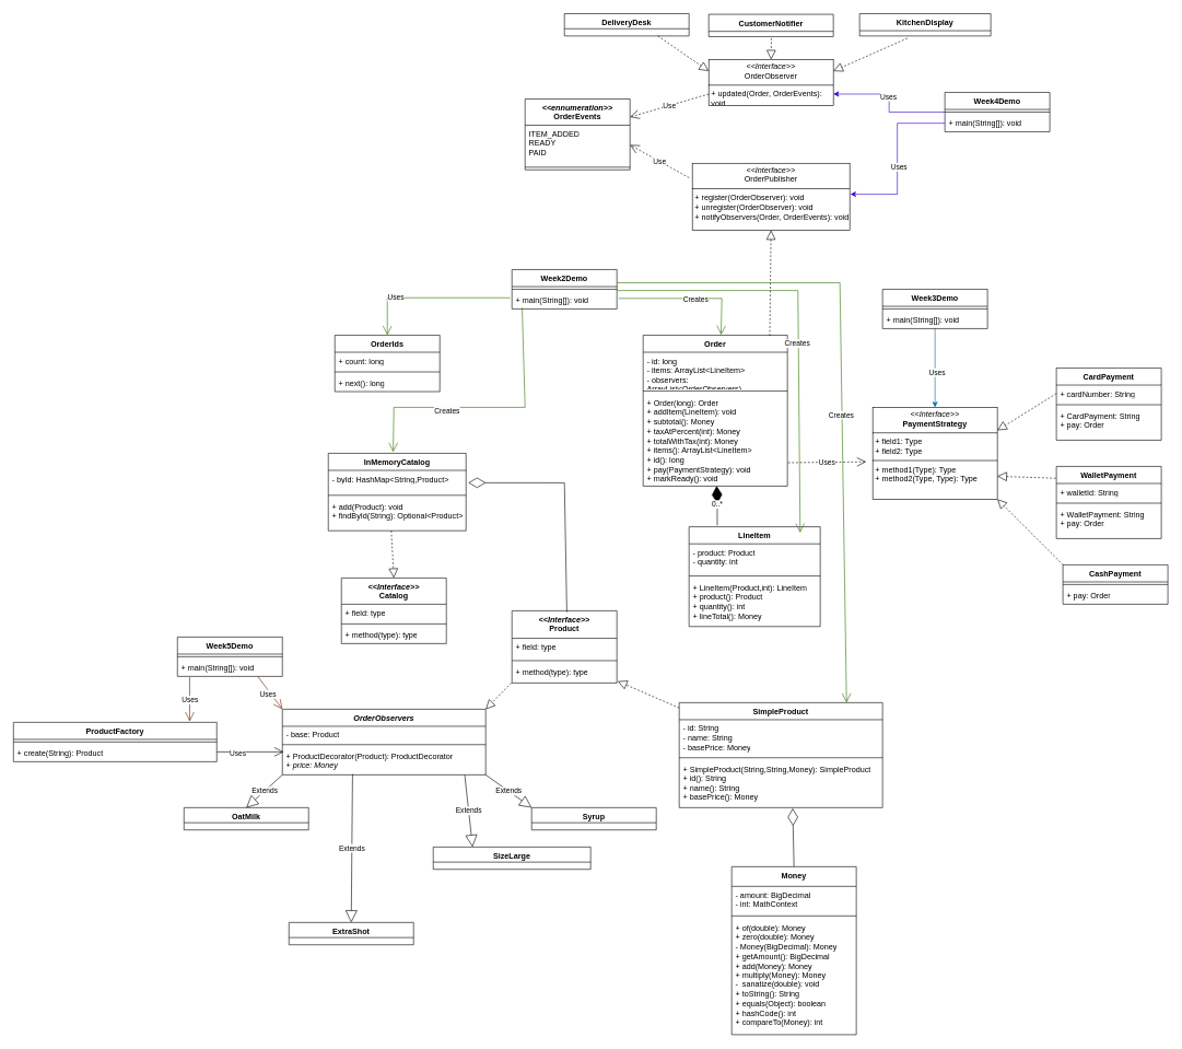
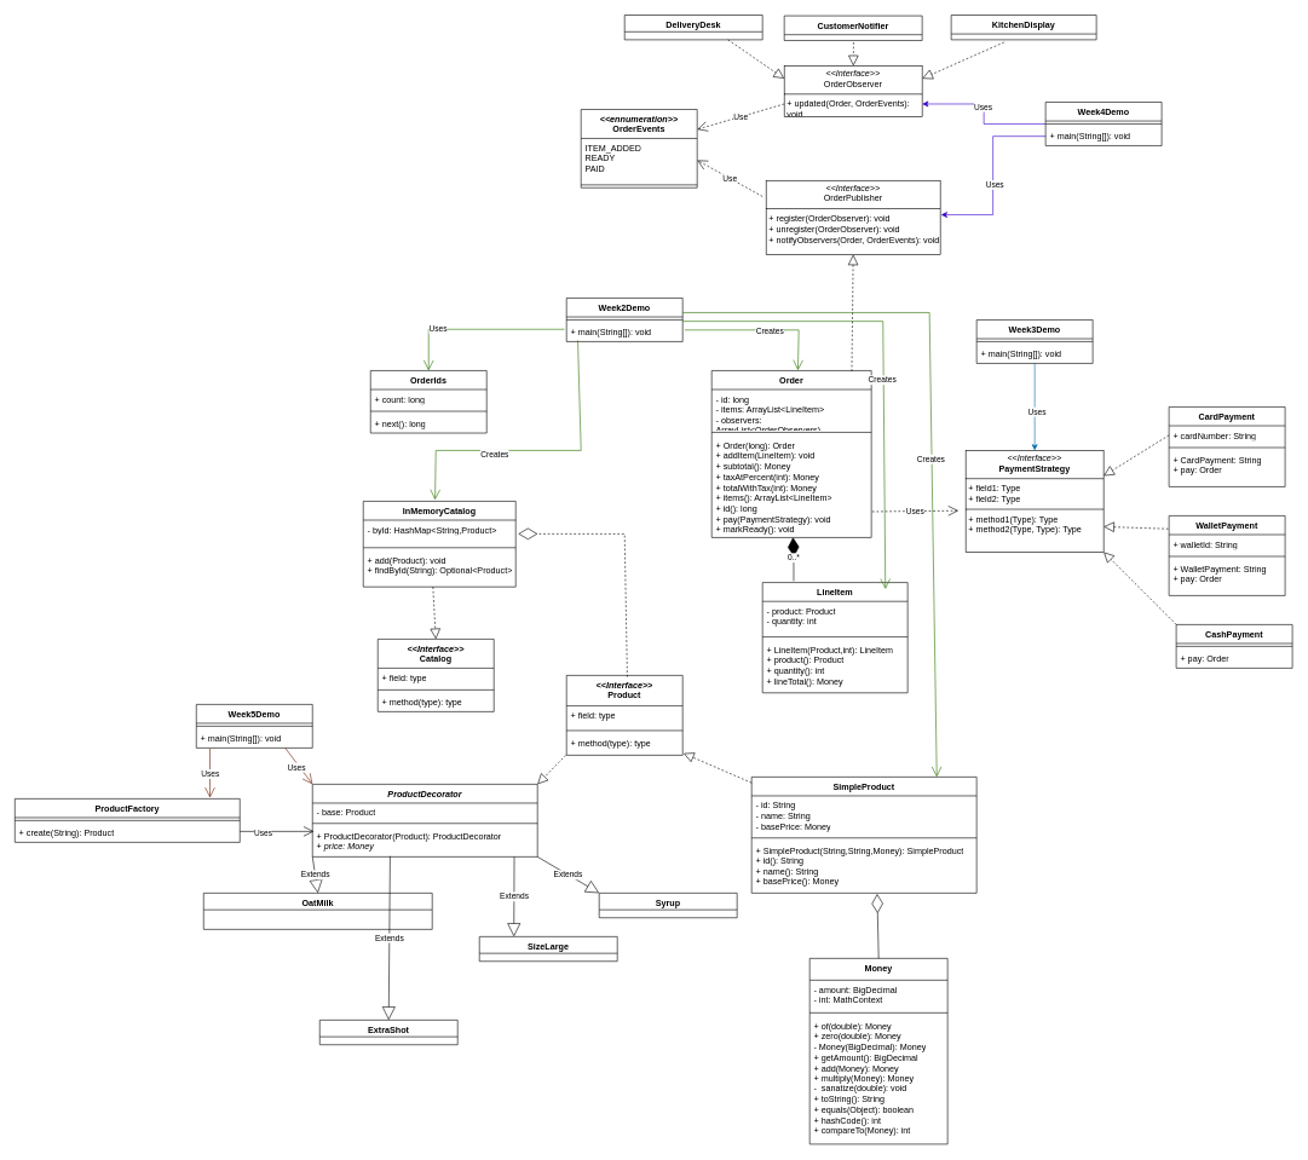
- <mxCell id="40" value="" style="endArrow=diamondThin;endFill=0;endSize=24;html=1;rounded=0;entryX=1.016;entryY=0.556;entryDx=0;entryDy=0;entryPerimeter=0;exitX=0.523;exitY=0.019;exitDx=0;exitDy=0;exitPerimeter=0;" parent="1" source="29" target="3" edge="1"><mxGeometry width="160" relative="1" as="geometry"><mxPoint x="750" y="830" as="sourcePoint" /><mxPoint x="910" y="830" as="targetPoint" /><Array as="points"><mxPoint x="860" y="735" /></Array></mxGeometry></mxCell>
+ <mxCell id="40" value="" style="endArrow=diamondThin;endFill=0;endSize=24;html=1;rounded=0;entryX=1.016;entryY=0.556;entryDx=0;entryDy=0;entryPerimeter=0;exitX=0.523;exitY=0.019;exitDx=0;exitDy=0;exitPerimeter=0;dashed=1;" parent="1" source="29" target="3" edge="1"><mxGeometry width="160" relative="1" as="geometry"><mxPoint x="750" y="830" as="sourcePoint" /><mxPoint x="910" y="830" as="targetPoint" /><Array as="points"><mxPoint x="860" y="735" /></Array></mxGeometry></mxCell>
- <mxCell id="95" value="&lt;div&gt;&lt;i&gt;OrderObservers&lt;/i&gt;&lt;/div&gt;" style="swimlane;fontStyle=1;align=center;verticalAlign=top;childLayout=stackLayout;horizontal=1;startSize=26;horizontalStack=0;resizeParent=1;resizeParentMax=0;resizeLast=0;collapsible=1;marginBottom=0;whiteSpace=wrap;html=1;" vertex="1" parent="1"><mxGeometry x="430" y="1080" width="310" height="100" as="geometry"><mxRectangle x="520" y="570" width="90" height="30" as="alternateBounds" /></mxGeometry></mxCell>
+ <mxCell id="95" value="&lt;div&gt;&lt;i&gt;ProductDecorator&lt;/i&gt;&lt;/div&gt;" style="swimlane;fontStyle=1;align=center;verticalAlign=top;childLayout=stackLayout;horizontal=1;startSize=26;horizontalStack=0;resizeParent=1;resizeParentMax=0;resizeLast=0;collapsible=1;marginBottom=0;whiteSpace=wrap;html=1;" vertex="1" parent="1"><mxGeometry x="430" y="1080" width="310" height="100" as="geometry"><mxRectangle x="520" y="570" width="90" height="30" as="alternateBounds" /></mxGeometry></mxCell>
- <mxCell id="100" value="OatMilk" style="swimlane;fontStyle=1;align=center;verticalAlign=top;childLayout=stackLayout;horizontal=1;startSize=23;horizontalStack=0;resizeParent=1;resizeParentMax=0;resizeLast=0;collapsible=1;marginBottom=0;whiteSpace=wrap;html=1;" vertex="1" parent="1"><mxGeometry x="280" y="1230" width="190" height="34" as="geometry" /></mxCell>
+ <mxCell id="100" value="OatMilk" style="swimlane;fontStyle=1;align=center;verticalAlign=top;childLayout=stackLayout;horizontal=1;startSize=23;horizontalStack=0;resizeParent=1;resizeParentMax=0;resizeLast=0;collapsible=1;marginBottom=0;whiteSpace=wrap;html=1;" vertex="1" parent="1"><mxGeometry x="280" y="1230" width="315" height="50" as="geometry" /></mxCell>
- <mxCell id="102" value="Syrup" style="swimlane;fontStyle=1;align=center;verticalAlign=top;childLayout=stackLayout;horizontal=1;startSize=23;horizontalStack=0;resizeParent=1;resizeParentMax=0;resizeLast=0;collapsible=1;marginBottom=0;whiteSpace=wrap;html=1;" vertex="1" parent="1"><mxGeometry x="810" y="1230" width="190" height="34" as="geometry" /></mxCell>
+ <mxCell id="102" value="Syrup" style="swimlane;fontStyle=1;align=center;verticalAlign=top;childLayout=stackLayout;horizontal=1;startSize=23;horizontalStack=0;resizeParent=1;resizeParentMax=0;resizeLast=0;collapsible=1;marginBottom=0;whiteSpace=wrap;html=1;" vertex="1" parent="1"><mxGeometry x="825" y="1230" width="190" height="34" as="geometry" /></mxCell>
- <mxCell id="103" value="SizeLarge" style="swimlane;fontStyle=1;align=center;verticalAlign=top;childLayout=stackLayout;horizontal=1;startSize=23;horizontalStack=0;resizeParent=1;resizeParentMax=0;resizeLast=0;collapsible=1;marginBottom=0;whiteSpace=wrap;html=1;" vertex="1" parent="1"><mxGeometry x="660" y="1290" width="240" height="34" as="geometry" /></mxCell>
+ <mxCell id="103" value="SizeLarge" style="swimlane;fontStyle=1;align=center;verticalAlign=top;childLayout=stackLayout;horizontal=1;startSize=23;horizontalStack=0;resizeParent=1;resizeParentMax=0;resizeLast=0;collapsible=1;marginBottom=0;whiteSpace=wrap;html=1;" vertex="1" parent="1"><mxGeometry x="660" y="1290" width="190" height="34" as="geometry" /></mxCell>
